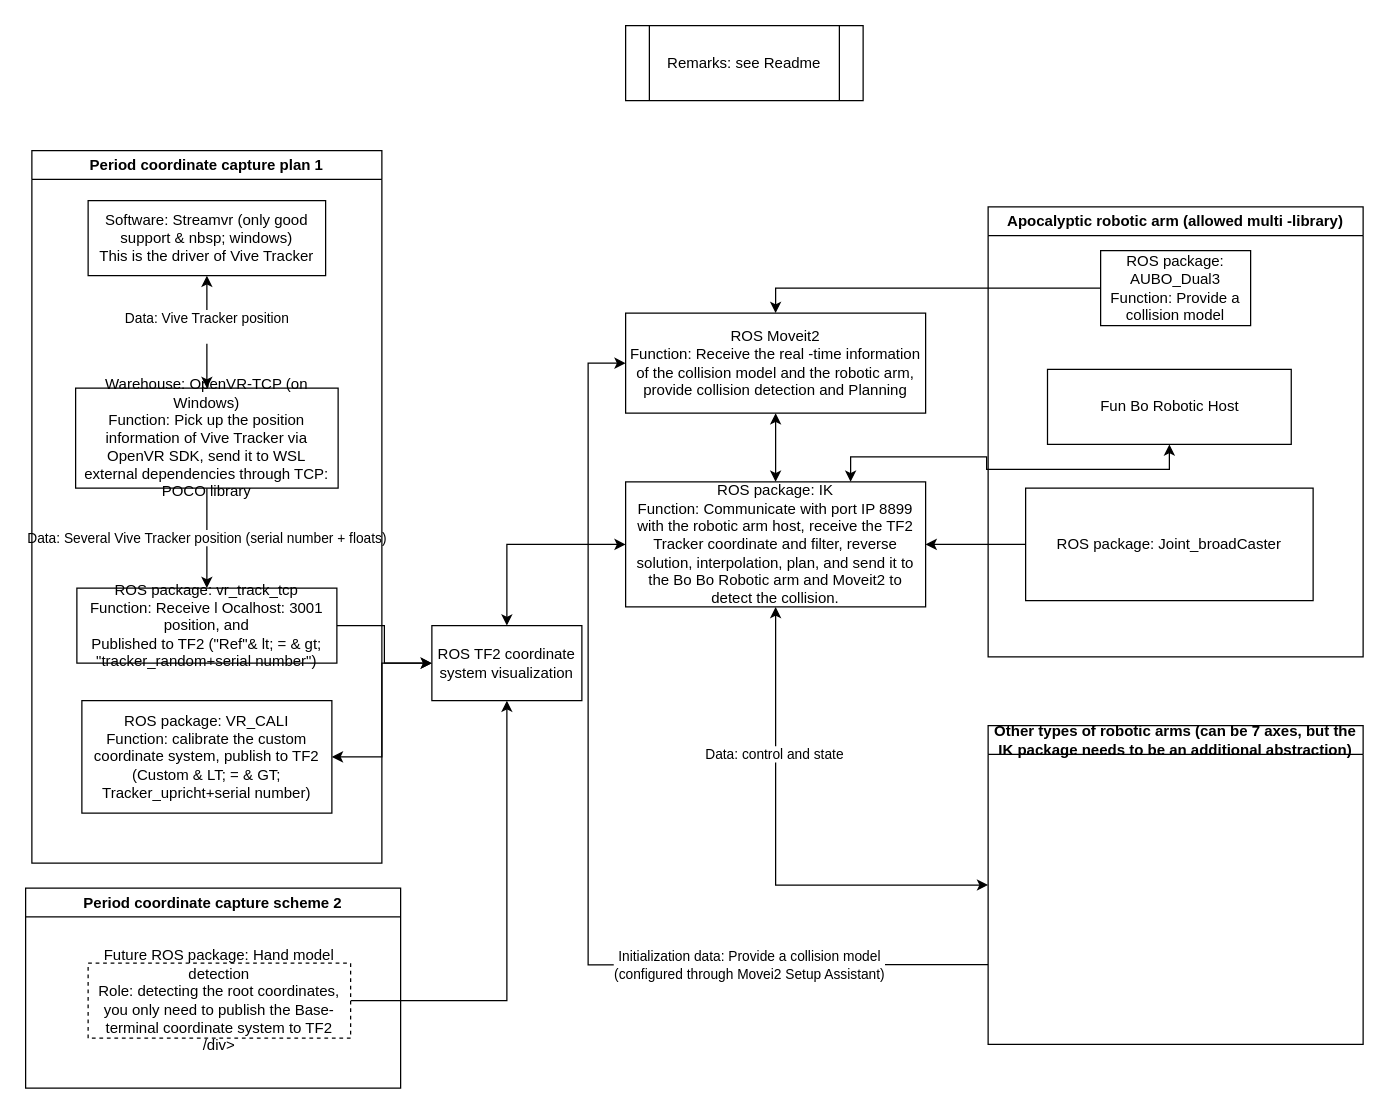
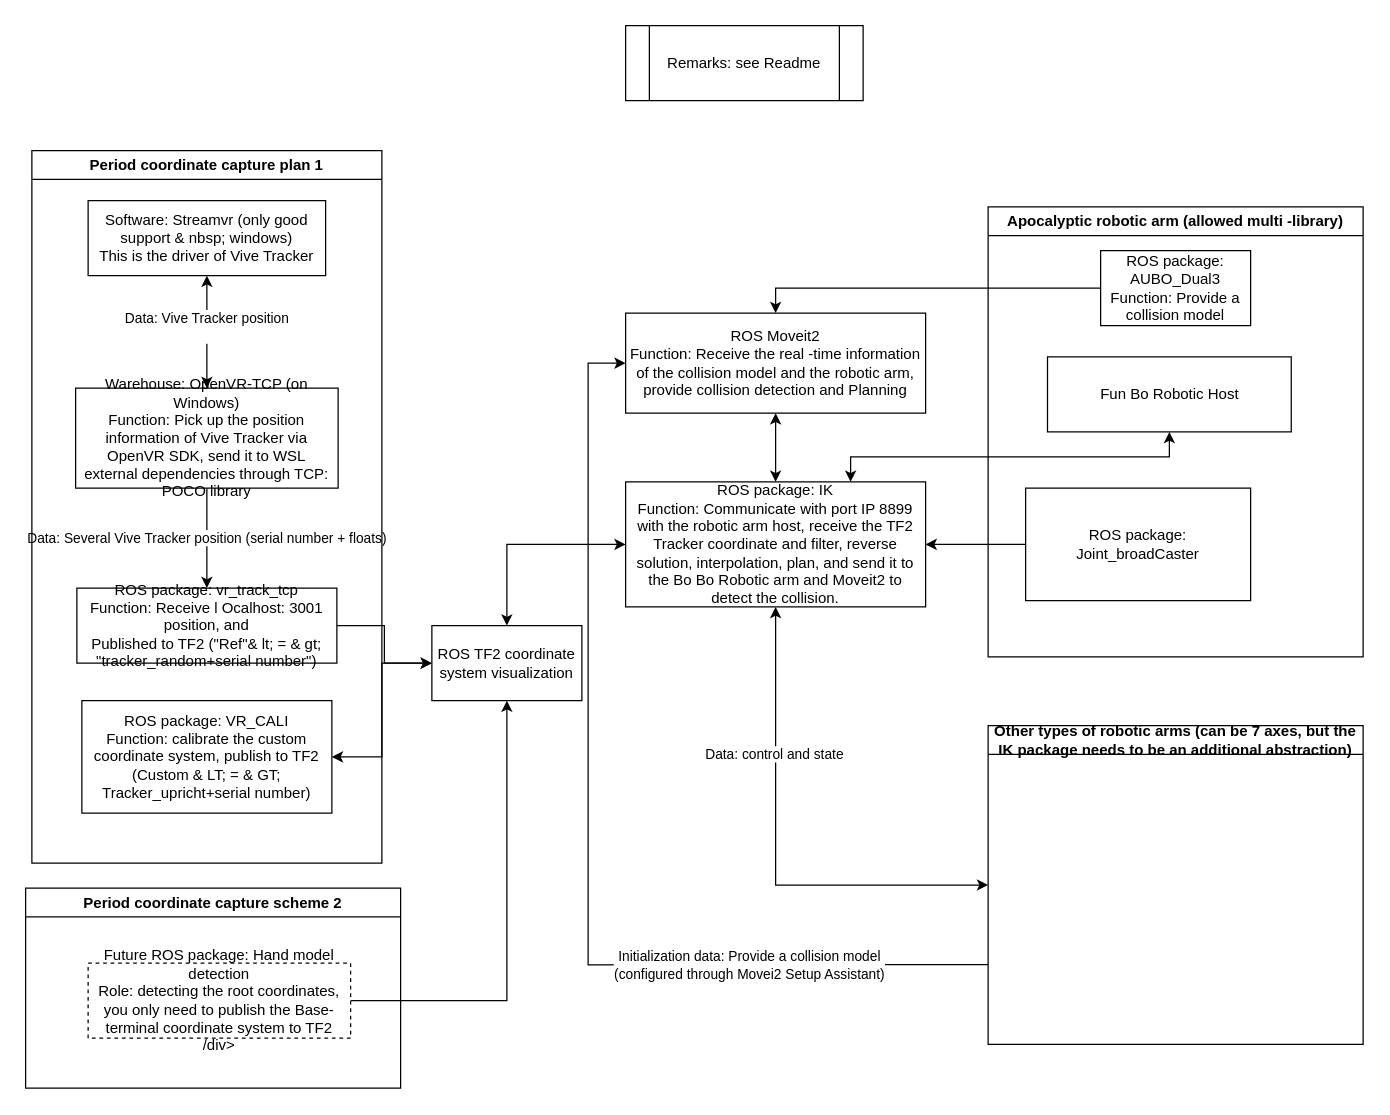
- <mxCell id="29" value="Fun Bo Robotic Host" style="rounded=0;whiteSpace=wrap;html=1;" vertex="1" parent="28"><mxGeometry x="47.5" y="130" width="195" height="60" as="geometry" /></mxCell>
+ <mxCell id="29" value="Fun Bo Robotic Host" style="rounded=0;whiteSpace=wrap;html=1;" vertex="1" parent="28"><mxGeometry x="47.5" y="120" width="195" height="60" as="geometry" /></mxCell>
- <mxCell id="27" value="ROS package: Joint_broadCaster" style="rounded=0;whiteSpace=wrap;html=1;" vertex="1" parent="1"><mxGeometry x="820" y="390" width="230" height="90" as="geometry" /></mxCell>
+ <mxCell id="27" value="ROS package: Joint_broadCaster" style="rounded=0;whiteSpace=wrap;html=1;" vertex="1" parent="1"><mxGeometry x="820" y="390" width="180" height="90" as="geometry" /></mxCell>
